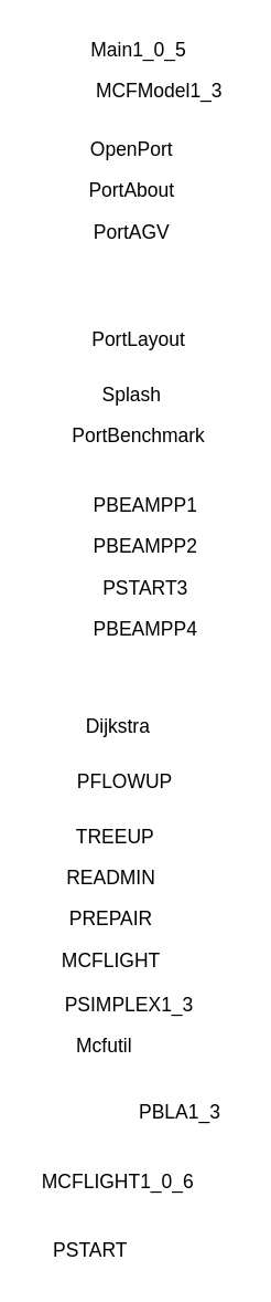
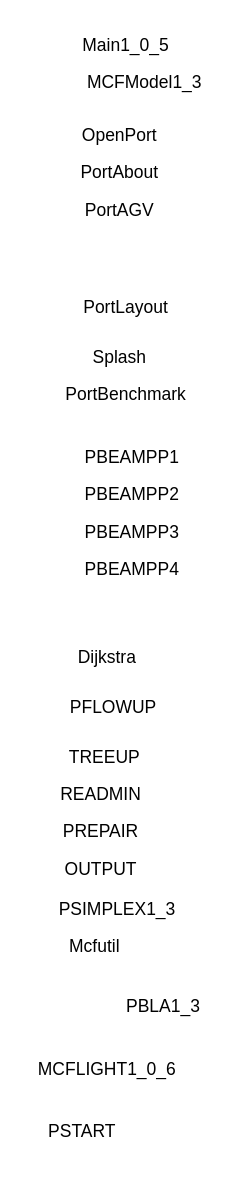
- <mxCell id="13" value="PSTART3" style="text;html=1;align=center;verticalAlign=middle;resizable=0;points=[];autosize=1;strokeColor=none;fillColor=none;fontSize=14;" vertex="1" parent="1"><mxGeometry x="55" y="410" width="100" height="30" as="geometry" /></mxCell>
+ <mxCell id="13" value="PBEAMPP3" style="text;html=1;align=center;verticalAlign=middle;resizable=0;points=[];autosize=1;strokeColor=none;fillColor=none;fontSize=14;" vertex="1" parent="1"><mxGeometry x="55" y="410" width="100" height="30" as="geometry" /></mxCell>
- <mxCell id="19" value="MCFLIGHT" style="text;html=1;align=center;verticalAlign=middle;resizable=0;points=[];autosize=1;strokeColor=none;fillColor=none;fontSize=14;" vertex="1" parent="1"><mxGeometry x="40" y="680" width="80" height="30" as="geometry" /></mxCell>
+ <mxCell id="19" value="OUTPUT" style="text;html=1;align=center;verticalAlign=middle;resizable=0;points=[];autosize=1;strokeColor=none;fillColor=none;fontSize=14;" vertex="1" parent="1"><mxGeometry x="40" y="680" width="80" height="30" as="geometry" /></mxCell>
